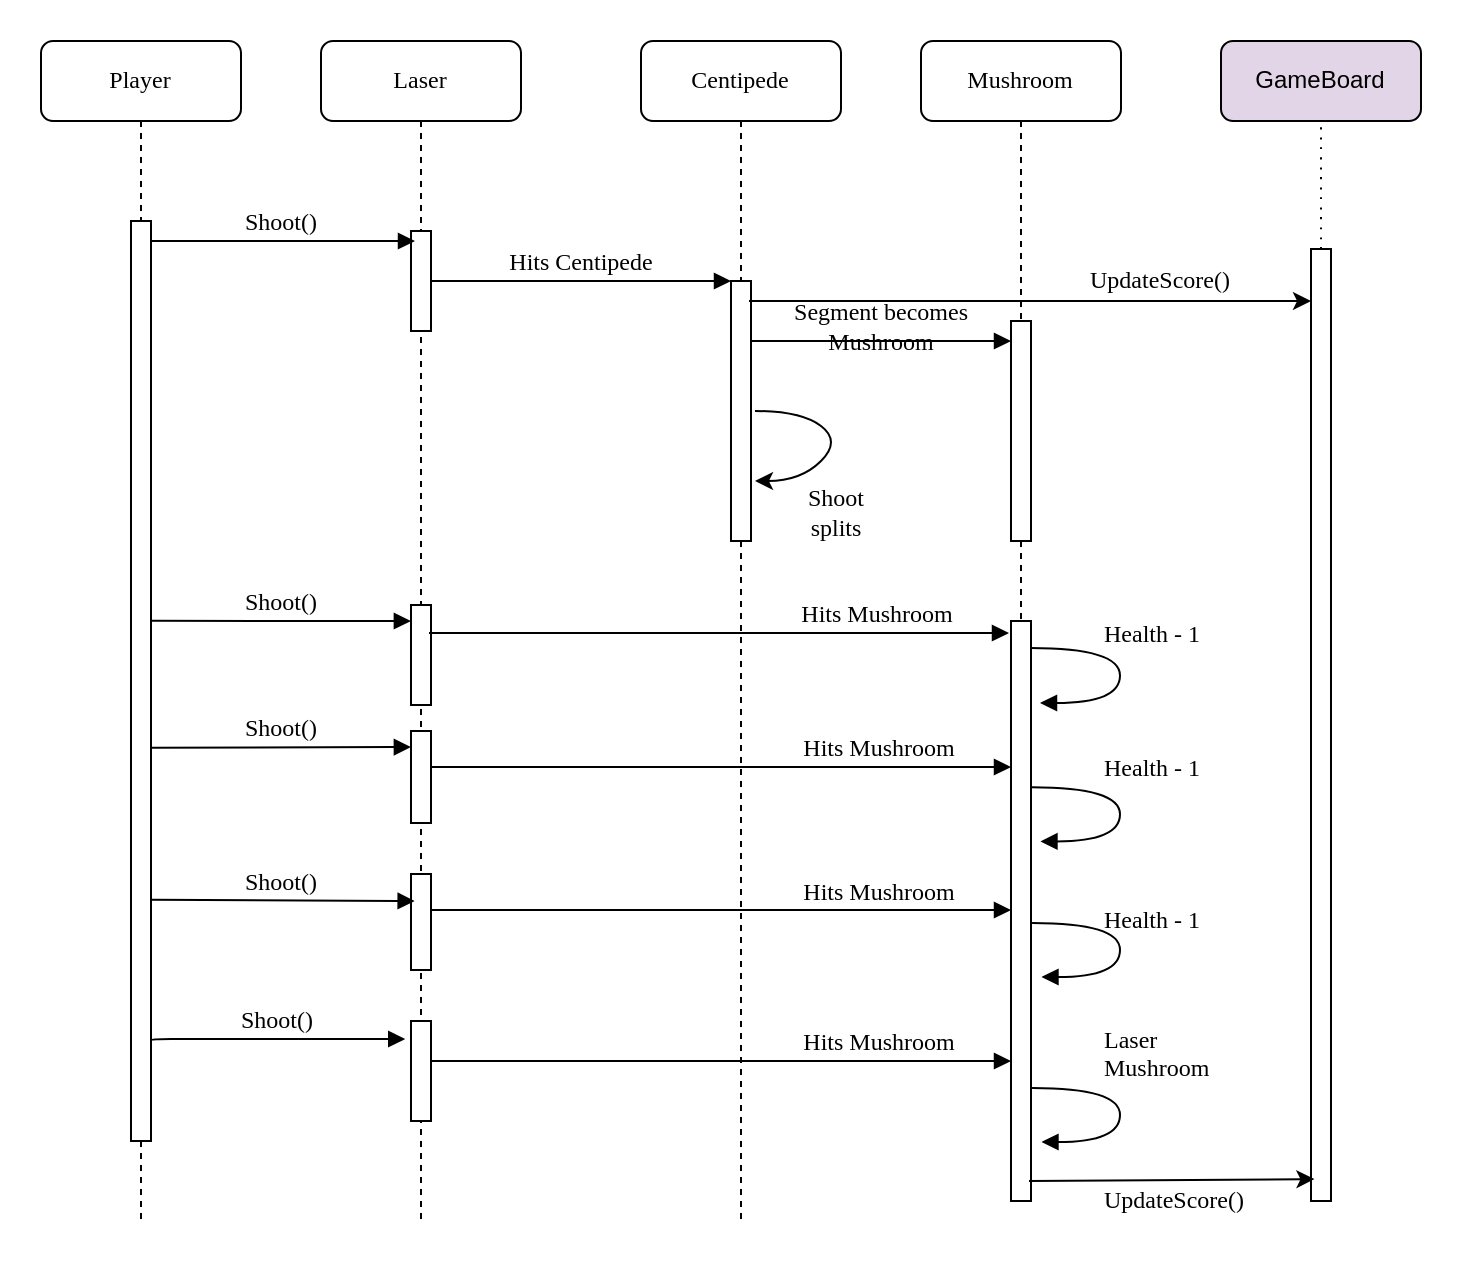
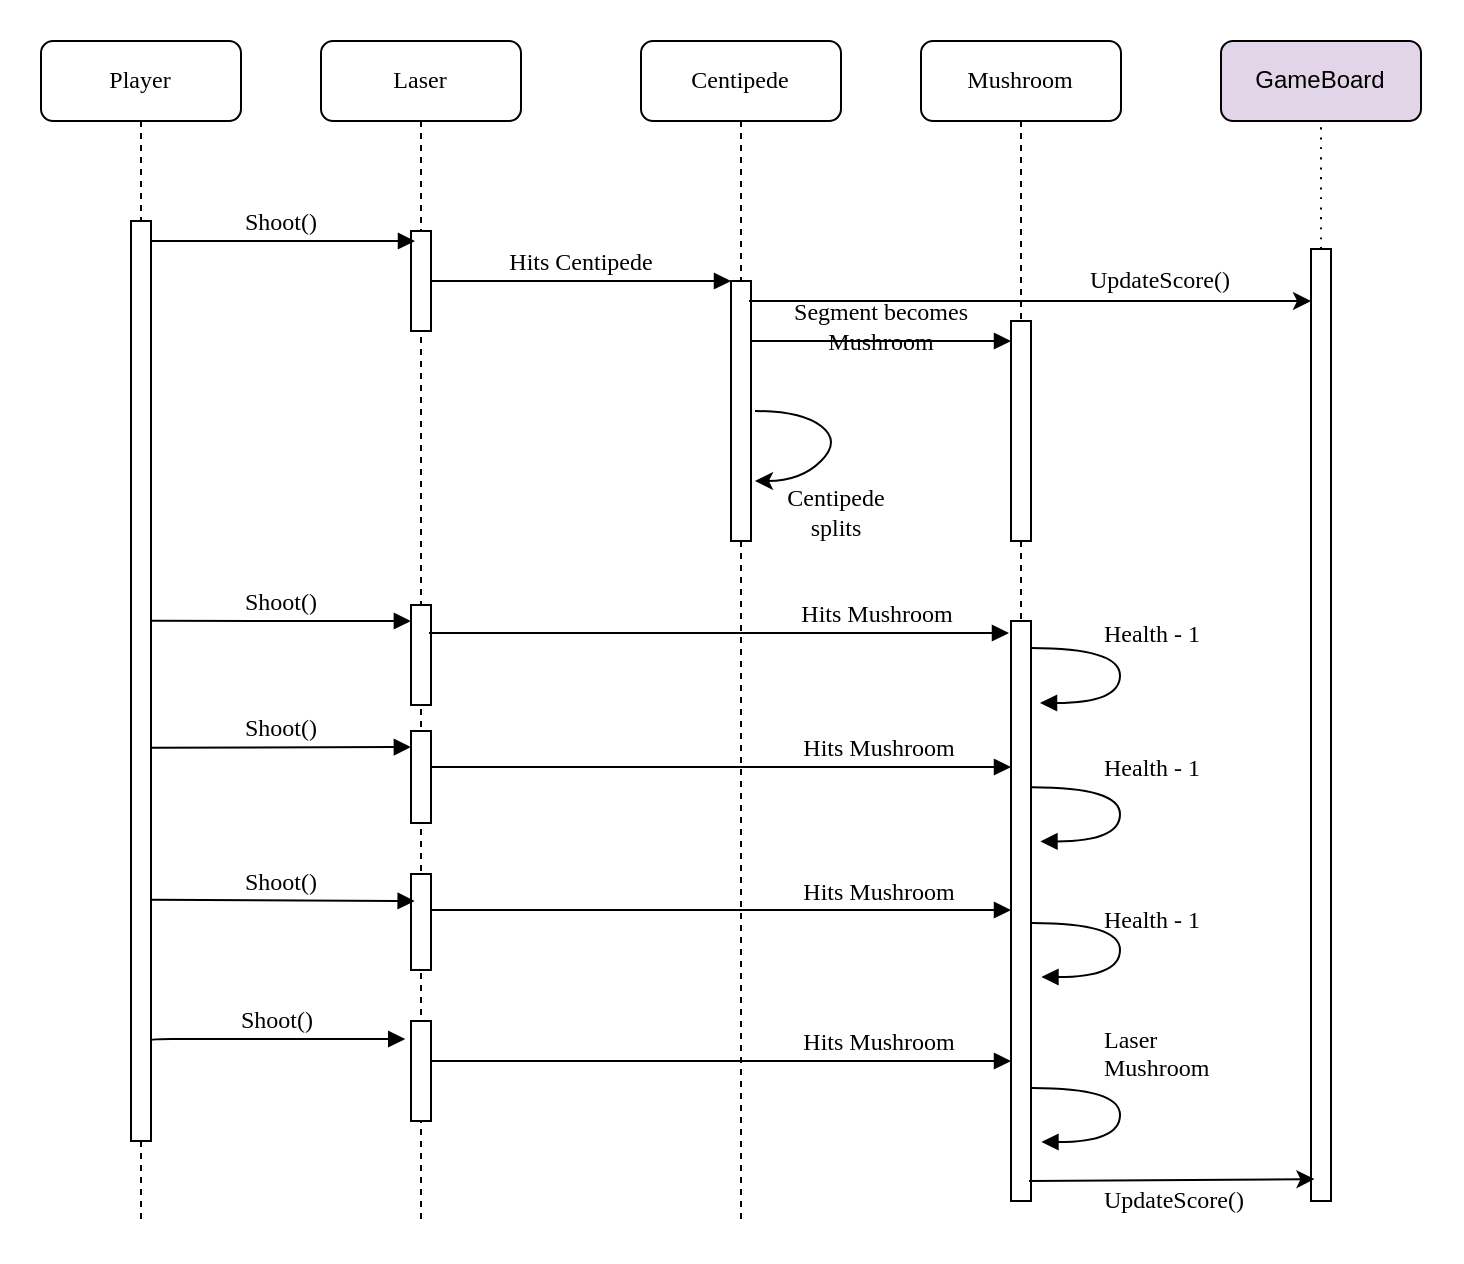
- <mxCell id="20" value="&lt;font face=&quot;Verdana&quot;&gt;Shoot splits&lt;/font&gt;" style="text;html=1;strokeColor=none;fillColor=none;align=center;verticalAlign=middle;whiteSpace=wrap;rounded=0;" vertex="1" parent="1"><mxGeometry x="392.5" y="242" width="50" height="28" as="geometry" /></mxCell>
+ <mxCell id="20" value="&lt;font face=&quot;Verdana&quot;&gt;Centipede splits&lt;/font&gt;" style="text;html=1;strokeColor=none;fillColor=none;align=center;verticalAlign=middle;whiteSpace=wrap;rounded=0;" vertex="1" parent="1"><mxGeometry x="392.5" y="242" width="50" height="28" as="geometry" /></mxCell>
